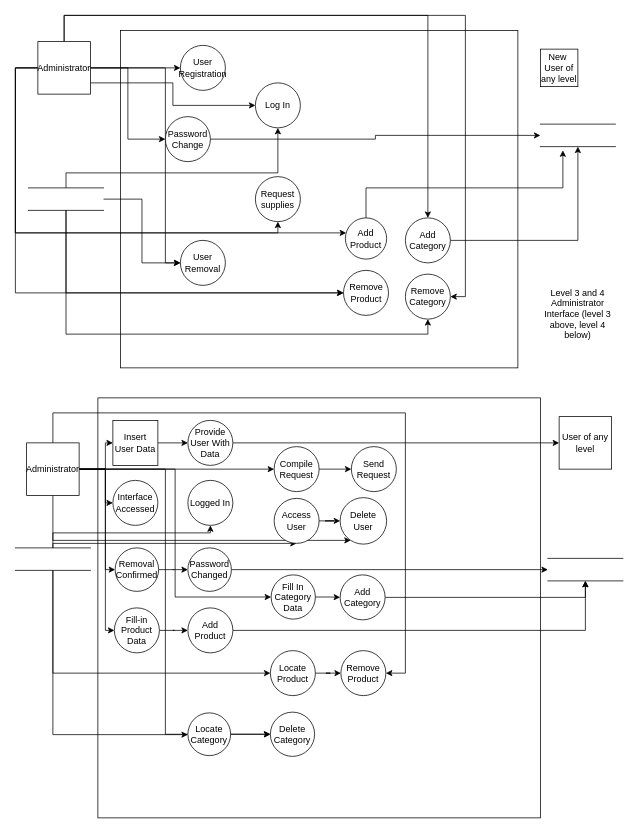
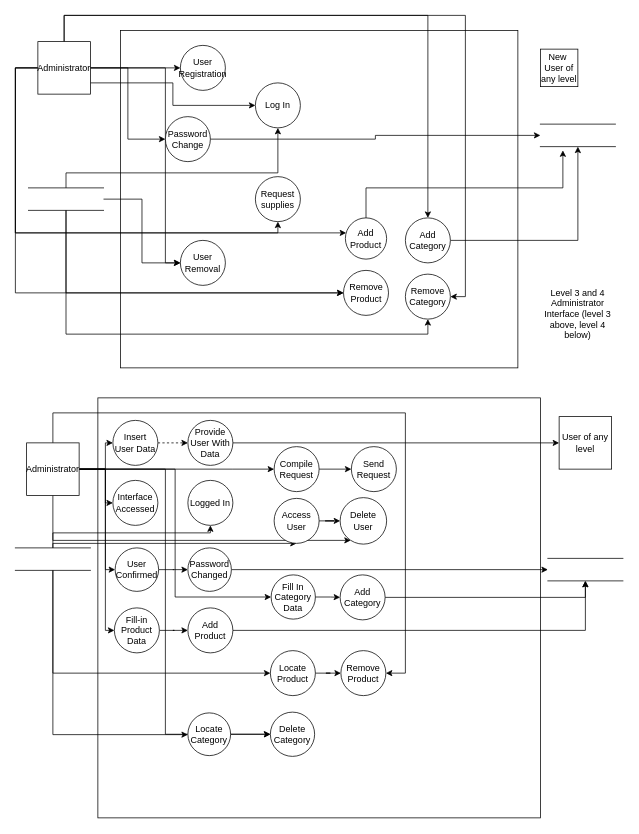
- <mxCell id="51" value="Insert User Data" style="whiteSpace=wrap;html=1;aspect=fixed;rounded=0;" vertex="1" parent="1"><mxGeometry x="150" y="560" width="60" height="60" as="geometry" /></mxCell>
+ <mxCell id="51" value="Insert User Data" style="ellipse;whiteSpace=wrap;html=1;aspect=fixed;" vertex="1" parent="1"><mxGeometry x="150" y="560" width="60" height="60" as="geometry" /></mxCell>
- <mxCell id="50" value="" style="edgeStyle=orthogonalEdgeStyle;rounded=0;orthogonalLoop=1;jettySize=auto;html=1;" edge="1" parent="1" source="51" target="53"><mxGeometry relative="1" as="geometry" /></mxCell>
+ <mxCell id="50" value="" style="edgeStyle=orthogonalEdgeStyle;rounded=0;orthogonalLoop=1;jettySize=auto;html=1;dashed=1;" edge="1" parent="1" source="51" target="53"><mxGeometry relative="1" as="geometry" /></mxCell>
- <mxCell id="58" value="Removal Confirmed" style="ellipse;whiteSpace=wrap;html=1;aspect=fixed;" vertex="1" parent="1"><mxGeometry x="153" y="730" width="58" height="58" as="geometry" /></mxCell>
+ <mxCell id="58" value="User Confirmed" style="ellipse;whiteSpace=wrap;html=1;aspect=fixed;" vertex="1" parent="1"><mxGeometry x="153" y="730" width="58" height="58" as="geometry" /></mxCell>
